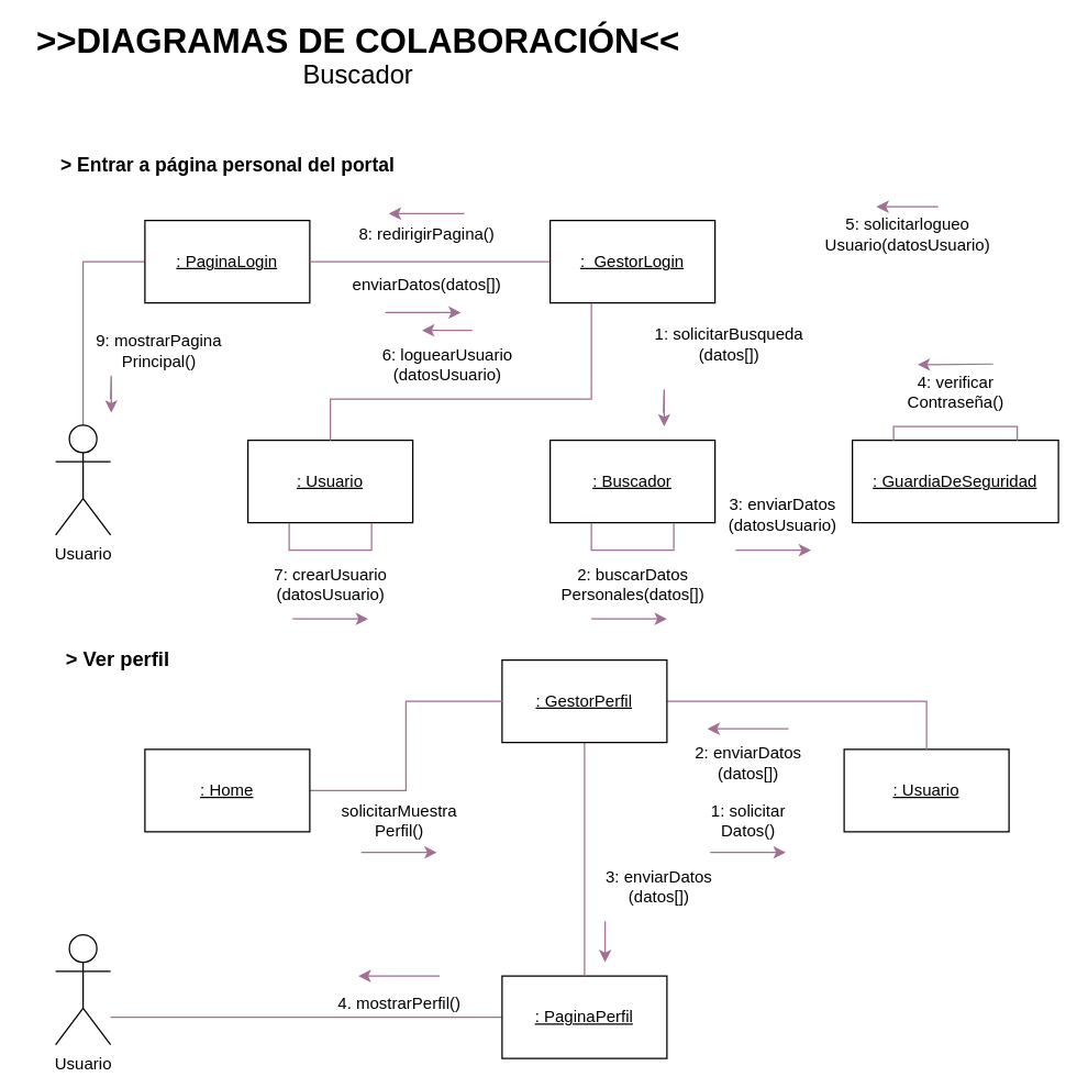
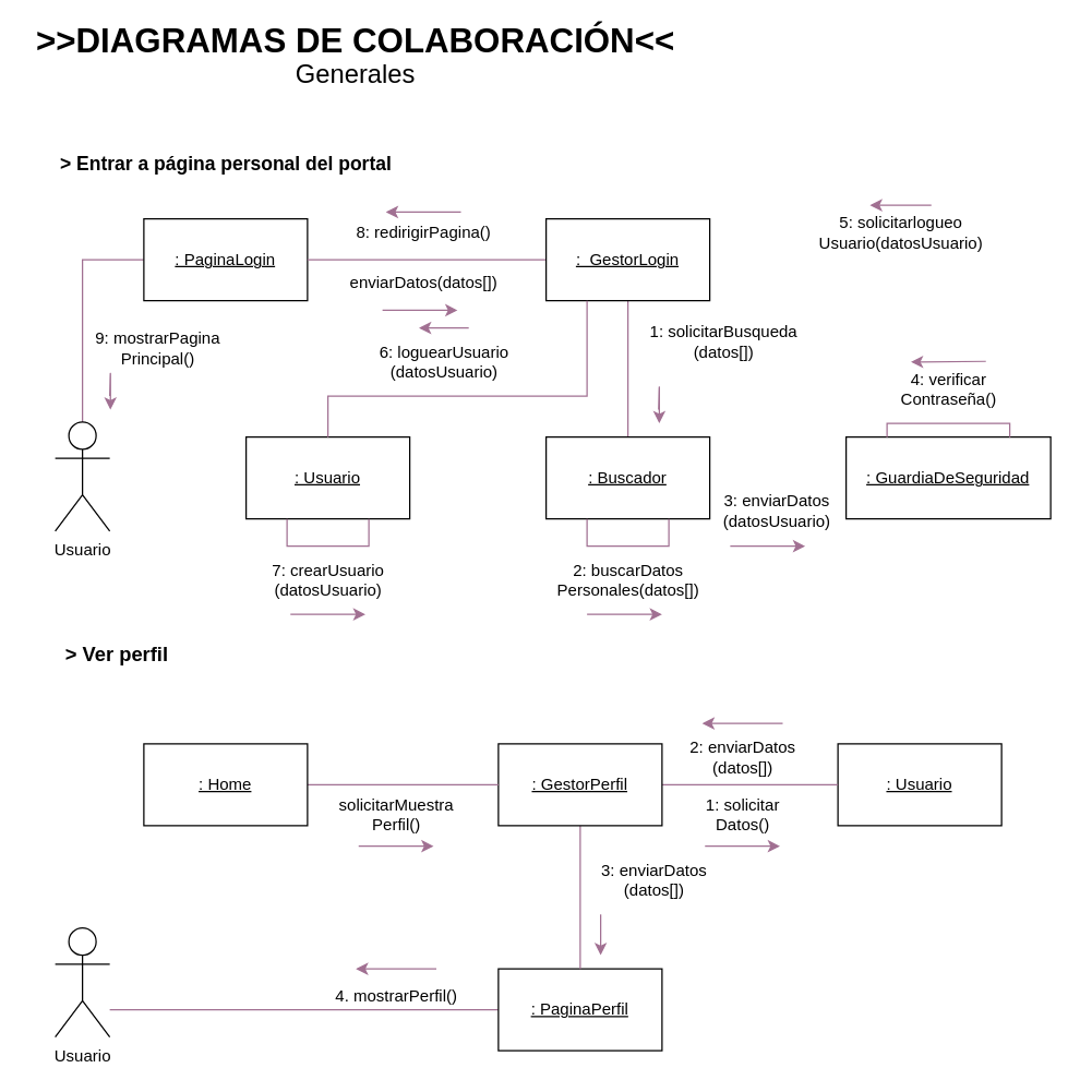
- <mxCell id="2" value="&lt;span style=&quot;font-weight: bold ; font-size: 25px&quot;&gt;&amp;gt;&amp;gt;DIAGRAMAS DE COLABORACIÓN&amp;lt;&amp;lt;&lt;/span&gt;&lt;br&gt;&lt;span style=&quot;font-size: 19px&quot;&gt;Buscador&lt;/span&gt;" style="text;html=1;align=center;verticalAlign=middle;resizable=0;points=[];autosize=1;" vertex="1" parent="1"><mxGeometry x="20" y="20" width="480" height="40" as="geometry" /></mxCell>
+ <mxCell id="2" value="&lt;span style=&quot;font-weight: bold ; font-size: 25px&quot;&gt;&amp;gt;&amp;gt;DIAGRAMAS DE COLABORACIÓN&amp;lt;&amp;lt;&lt;/span&gt;&lt;br&gt;&lt;span style=&quot;font-size: 19px&quot;&gt;Generales&lt;/span&gt;" style="text;html=1;align=center;verticalAlign=middle;resizable=0;points=[];autosize=1;" vertex="1" parent="1"><mxGeometry x="20" y="20" width="480" height="40" as="geometry" /></mxCell>
+ <mxCell id="7" value="" style="edgeStyle=orthogonalEdgeStyle;rounded=0;orthogonalLoop=1;jettySize=auto;html=1;strokeColor=#A17092;endArrow=none;endFill=0;" edge="1" parent="1" source="8" target="11"><mxGeometry relative="1" as="geometry" /></mxCell>
- <mxCell id="31" value="&lt;u&gt;: GestorPerfil&lt;/u&gt;" style="rounded=0;whiteSpace=wrap;html=1;" vertex="1" parent="1"><mxGeometry x="365" y="480" width="120" height="60" as="geometry" /></mxCell>
+ <mxCell id="31" value="&lt;u&gt;: GestorPerfil&lt;/u&gt;" style="rounded=0;whiteSpace=wrap;html=1;" vertex="1" parent="1"><mxGeometry x="365" y="545" width="120" height="60" as="geometry" /></mxCell>
